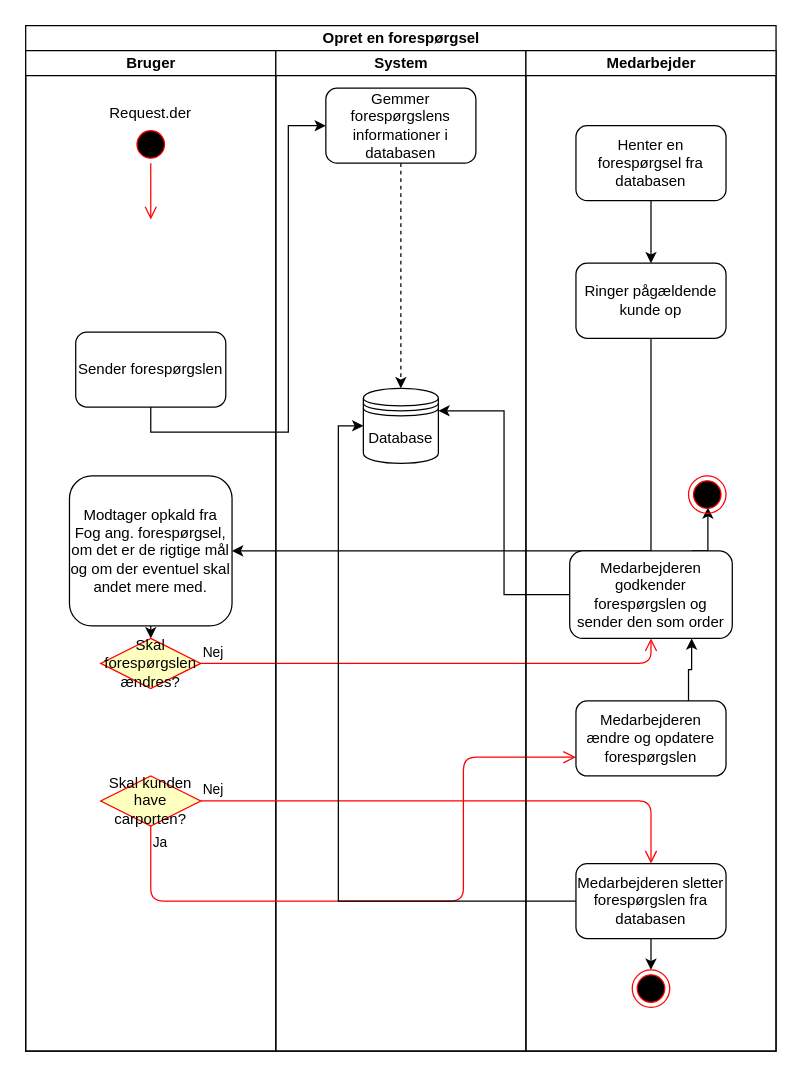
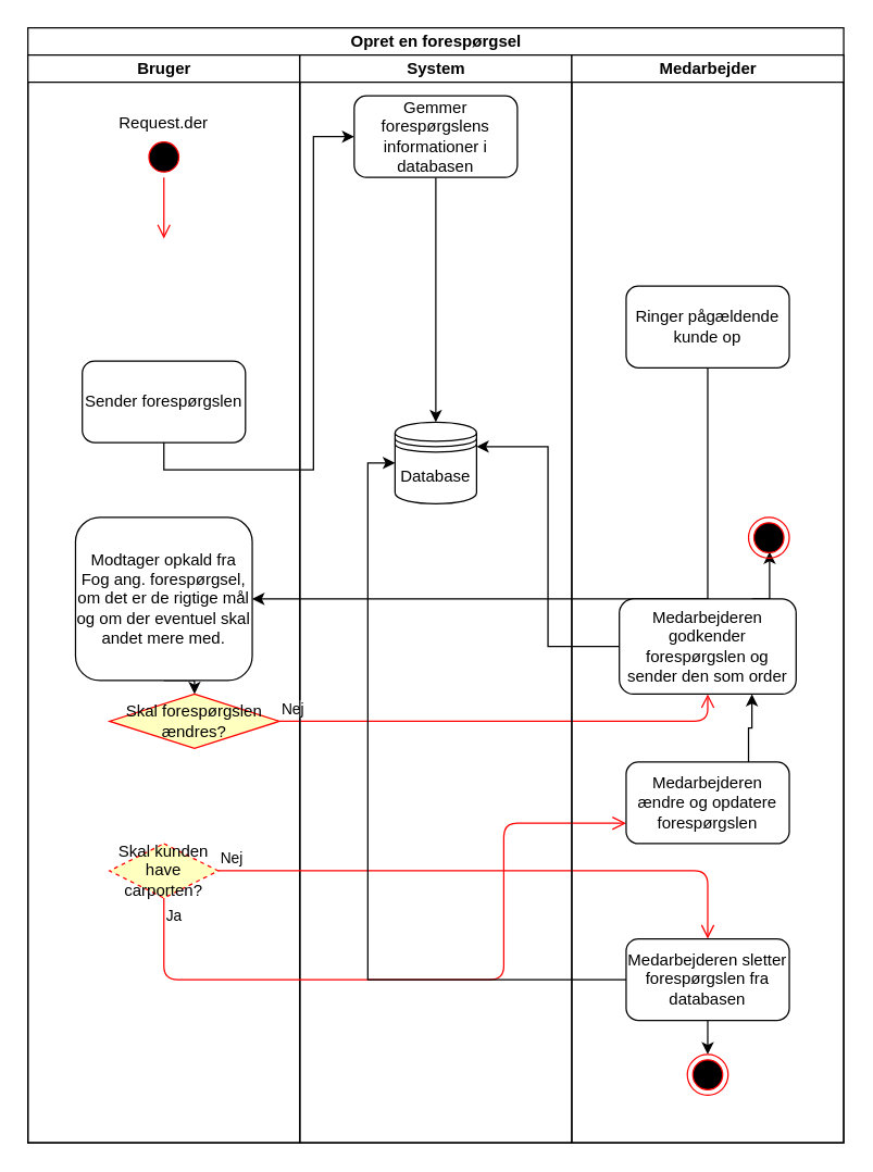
- <mxCell id="23" value="Henter en forespørgsel fra databasen" style="rounded=1;whiteSpace=wrap;html=1;" parent="21" vertex="1"><mxGeometry x="40" y="60" width="120" height="60" as="geometry" /></mxCell>
- <mxCell id="22" style="edgeStyle=orthogonalEdgeStyle;rounded=0;orthogonalLoop=1;jettySize=auto;html=1;exitX=0.5;exitY=1;exitDx=0;exitDy=0;" edge="1" parent="21" source="23" target="24"><mxGeometry relative="1" as="geometry" /></mxCell>
- <mxCell id="15" style="edgeStyle=orthogonalEdgeStyle;rounded=0;orthogonalLoop=1;jettySize=auto;html=1;exitX=0.5;exitY=1;exitDx=0;exitDy=0;entryX=0.5;entryY=0;entryDx=0;entryDy=0;dashed=1;" parent="14" source="16" target="17" edge="1"><mxGeometry relative="1" as="geometry" /></mxCell>
+ <mxCell id="15" style="edgeStyle=orthogonalEdgeStyle;rounded=0;orthogonalLoop=1;jettySize=auto;html=1;exitX=0.5;exitY=1;exitDx=0;exitDy=0;entryX=0.5;entryY=0;entryDx=0;entryDy=0;" parent="14" source="16" target="17" edge="1"><mxGeometry relative="1" as="geometry" /></mxCell>
- <mxCell id="9" value="Skal forespørgslen ændres?" style="rhombus;whiteSpace=wrap;html=1;fillColor=#ffffc0;strokeColor=#ff0000;" parent="3" vertex="1"><mxGeometry x="60" y="470" width="80" height="40" as="geometry" /></mxCell>
+ <mxCell id="9" value="Skal forespørgslen ændres?" style="rhombus;whiteSpace=wrap;html=1;fillColor=#ffffc0;strokeColor=#ff0000;" parent="3" vertex="1"><mxGeometry x="60" y="470" width="125" height="40" as="geometry" /></mxCell>
- <mxCell id="10" value="Skal kunden have carporten?" style="rhombus;whiteSpace=wrap;html=1;fillColor=#ffffc0;strokeColor=#ff0000;" parent="3" vertex="1"><mxGeometry x="60" y="580" width="80" height="40" as="geometry" /></mxCell>
+ <mxCell id="10" value="Skal kunden have carporten?" style="rhombus;whiteSpace=wrap;html=1;fillColor=#ffffc0;strokeColor=#ff0000;dashed=1;" parent="3" vertex="1"><mxGeometry x="60" y="580" width="80" height="40" as="geometry" /></mxCell>
